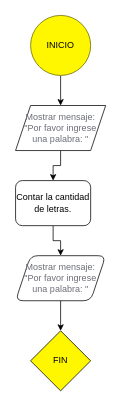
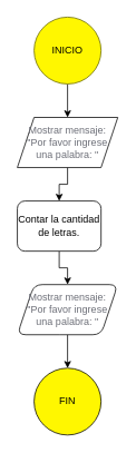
- <mxCell id="10" value="FIN" style="rhombus;whiteSpace=wrap;html=1;aspect=fixed;fillStyle=solid;fillColor=#FFF700;" vertex="1" parent="1"><mxGeometry x="40" y="440" width="80" height="80" as="geometry" /></mxCell>
+ <mxCell id="10" value="FIN" style="ellipse;whiteSpace=wrap;html=1;aspect=fixed;fillStyle=solid;fillColor=#FFF700;" vertex="1" parent="1"><mxGeometry x="40" y="440" width="80" height="80" as="geometry" /></mxCell>
